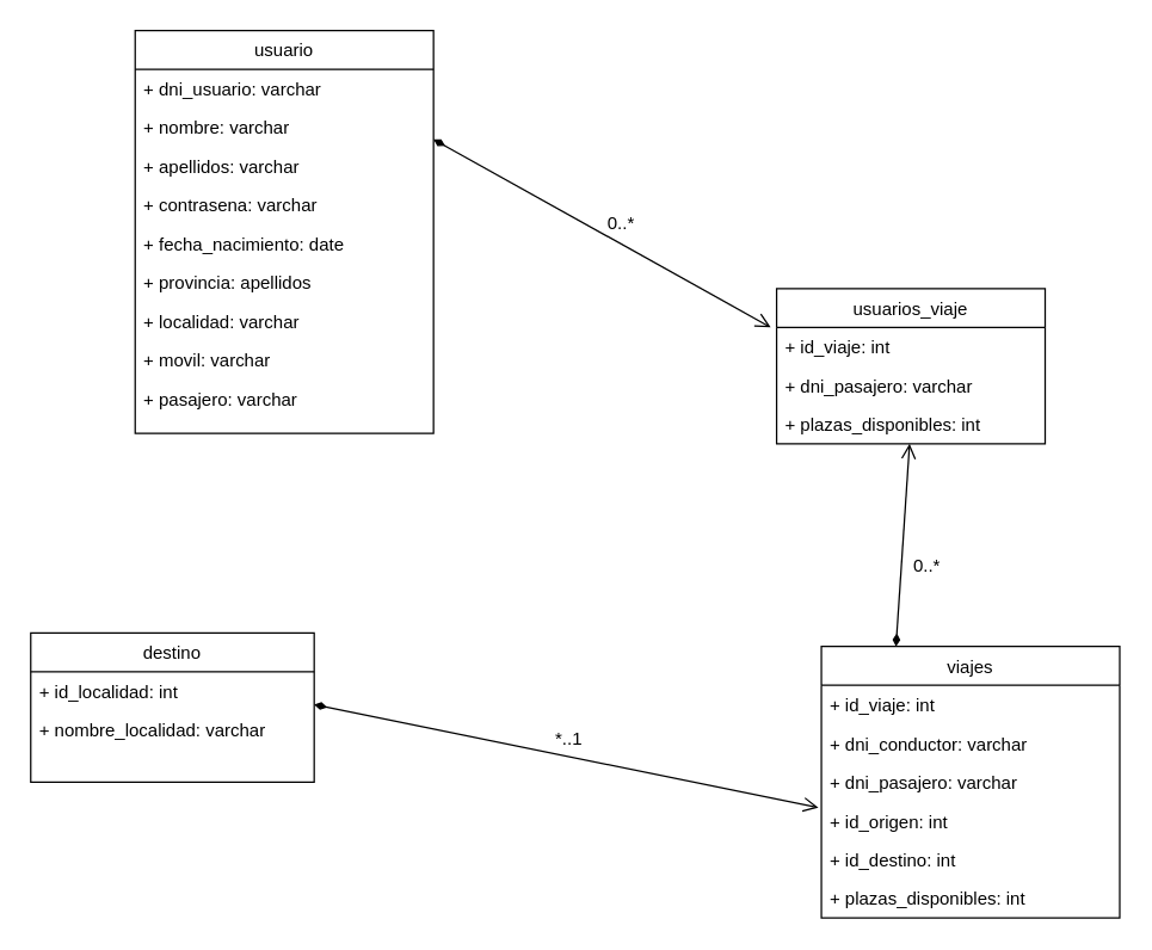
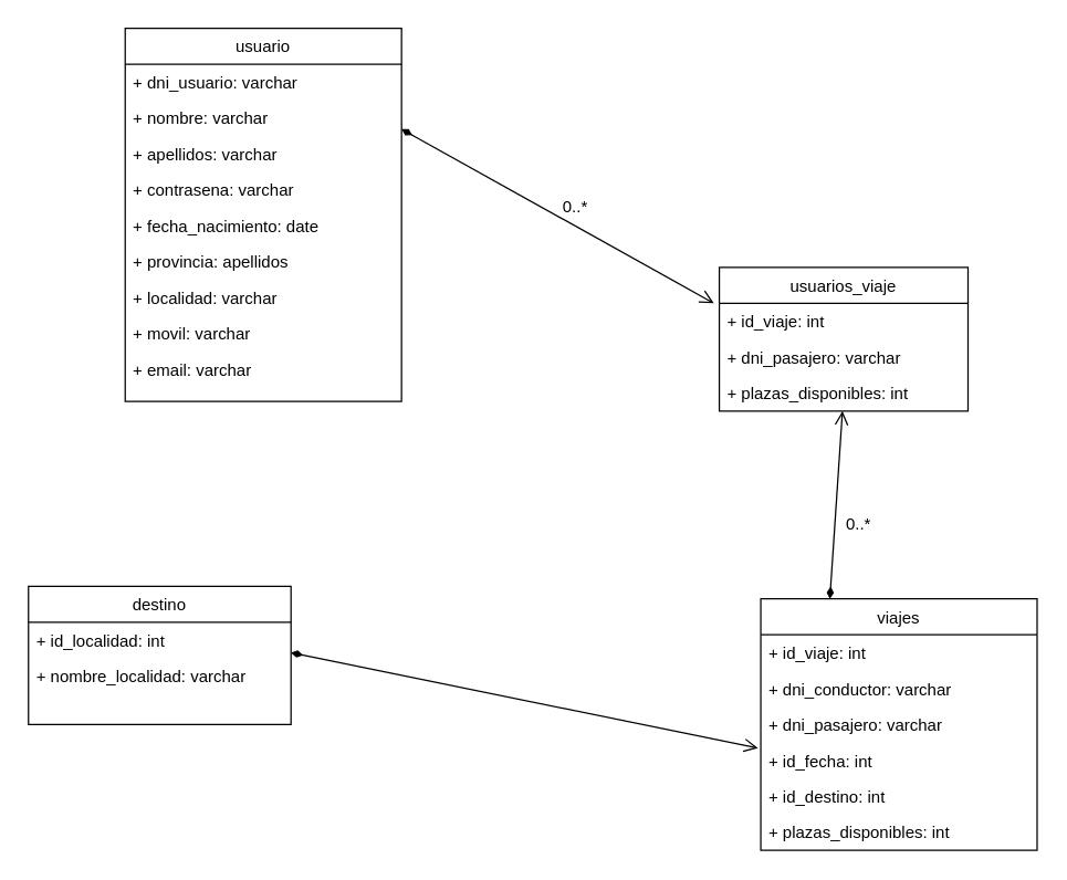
- <mxCell id="14" value="+ pasajero: varchar&#10;&#10;&#10;" style="text;strokeColor=none;fillColor=none;align=left;verticalAlign=top;spacingLeft=4;spacingRight=4;overflow=hidden;rotatable=0;points=[[0,0.5],[1,0.5]];portConstraint=eastwest;" vertex="1" parent="5"><mxGeometry y="234" width="200" height="36" as="geometry" /></mxCell>
+ <mxCell id="14" value="+ email: varchar&#10;&#10;&#10;" style="text;strokeColor=none;fillColor=none;align=left;verticalAlign=top;spacingLeft=4;spacingRight=4;overflow=hidden;rotatable=0;points=[[0,0.5],[1,0.5]];portConstraint=eastwest;" vertex="1" parent="5"><mxGeometry y="234" width="200" height="36" as="geometry" /></mxCell>
- <mxCell id="23" value="*..1" style="text;html=1;resizable=0;points=[];autosize=1;align=left;verticalAlign=top;spacingTop=-4;" vertex="1" parent="1"><mxGeometry x="370" y="485" width="30" height="20" as="geometry" /></mxCell>
- <mxCell id="19" value="+ id_origen: int" style="text;strokeColor=none;fillColor=none;align=left;verticalAlign=top;spacingLeft=4;spacingRight=4;overflow=hidden;rotatable=0;points=[[0,0.5],[1,0.5]];portConstraint=eastwest;" vertex="1" parent="15"><mxGeometry y="104" width="200" height="26" as="geometry" /></mxCell>
+ <mxCell id="19" value="+ id_fecha: int" style="text;strokeColor=none;fillColor=none;align=left;verticalAlign=top;spacingLeft=4;spacingRight=4;overflow=hidden;rotatable=0;points=[[0,0.5],[1,0.5]];portConstraint=eastwest;" vertex="1" parent="15"><mxGeometry y="104" width="200" height="26" as="geometry" /></mxCell>
